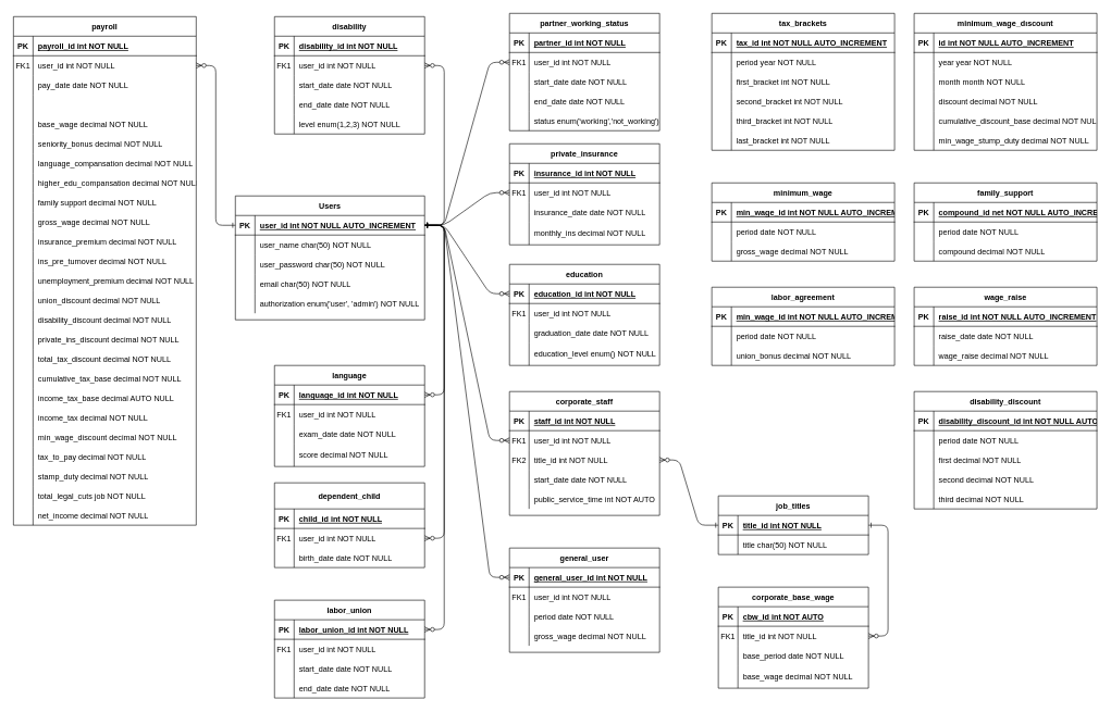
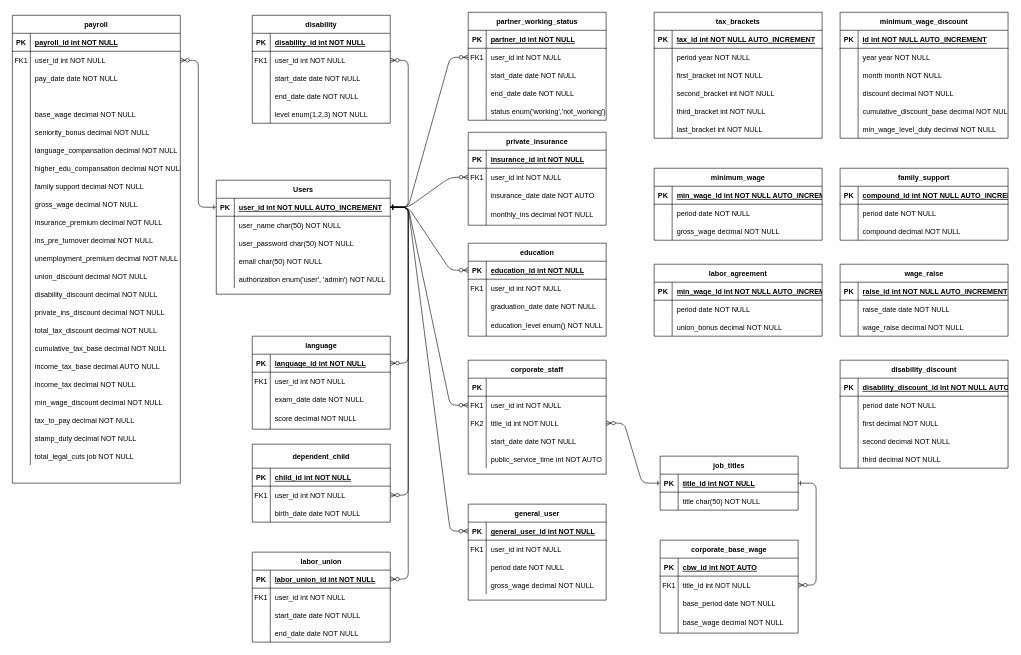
- <mxCell id="317" value="min_wage_stump_duty decimal NOT NULL" style="shape=partialRectangle;overflow=hidden;connectable=0;fillColor=none;top=0;left=0;bottom=0;right=0;align=left;spacingLeft=6;" vertex="1" parent="315"><mxGeometry x="30" width="250" height="30" as="geometry"><mxRectangle width="250" height="30" as="alternateBounds" /></mxGeometry></mxCell>
+ <mxCell id="317" value="min_wage_level_duty decimal NOT NULL" style="shape=partialRectangle;overflow=hidden;connectable=0;fillColor=none;top=0;left=0;bottom=0;right=0;align=left;spacingLeft=6;" vertex="1" parent="315"><mxGeometry x="30" width="250" height="30" as="geometry"><mxRectangle width="250" height="30" as="alternateBounds" /></mxGeometry></mxCell>
- <mxCell id="79" value="insurance_date date NOT NULL" style="shape=partialRectangle;overflow=hidden;connectable=0;fillColor=none;top=0;left=0;bottom=0;right=0;align=left;spacingLeft=6;" parent="77" vertex="1"><mxGeometry x="30" width="200" height="30" as="geometry"><mxRectangle width="200" height="30" as="alternateBounds" /></mxGeometry></mxCell>
+ <mxCell id="79" value="insurance_date date NOT AUTO" style="shape=partialRectangle;overflow=hidden;connectable=0;fillColor=none;top=0;left=0;bottom=0;right=0;align=left;spacingLeft=6;" parent="77" vertex="1"><mxGeometry x="30" width="200" height="30" as="geometry"><mxRectangle width="200" height="30" as="alternateBounds" /></mxGeometry></mxCell>
- <mxCell id="292" value="compound_id net NOT NULL AUTO_INCREMENT" style="shape=partialRectangle;overflow=hidden;connectable=0;fillColor=none;top=0;left=0;bottom=0;right=0;align=left;spacingLeft=6;fontStyle=5;" vertex="1" parent="290"><mxGeometry x="30" width="250" height="30" as="geometry"><mxRectangle width="250" height="30" as="alternateBounds" /></mxGeometry></mxCell>
+ <mxCell id="292" value="compound_id int NOT NULL AUTO_INCREMENT" style="shape=partialRectangle;overflow=hidden;connectable=0;fillColor=none;top=0;left=0;bottom=0;right=0;align=left;spacingLeft=6;fontStyle=5;" vertex="1" parent="290"><mxGeometry x="30" width="250" height="30" as="geometry"><mxRectangle width="250" height="30" as="alternateBounds" /></mxGeometry></mxCell>
- <mxCell id="7" value="staff_id int NOT NULL " style="shape=partialRectangle;overflow=hidden;connectable=0;fillColor=none;top=0;left=0;bottom=0;right=0;align=left;spacingLeft=6;fontStyle=5;" parent="5" vertex="1"><mxGeometry x="30" width="200" height="30" as="geometry"><mxRectangle width="200" height="30" as="alternateBounds" /></mxGeometry></mxCell>
- <mxCell id="170" value="net_income decimal NOT NULL" style="shape=partialRectangle;overflow=hidden;connectable=0;fillColor=none;top=0;left=0;bottom=0;right=0;align=left;spacingLeft=6;" parent="168" vertex="1"><mxGeometry x="30" width="250" height="30" as="geometry"><mxRectangle width="250" height="30" as="alternateBounds" /></mxGeometry></mxCell>
